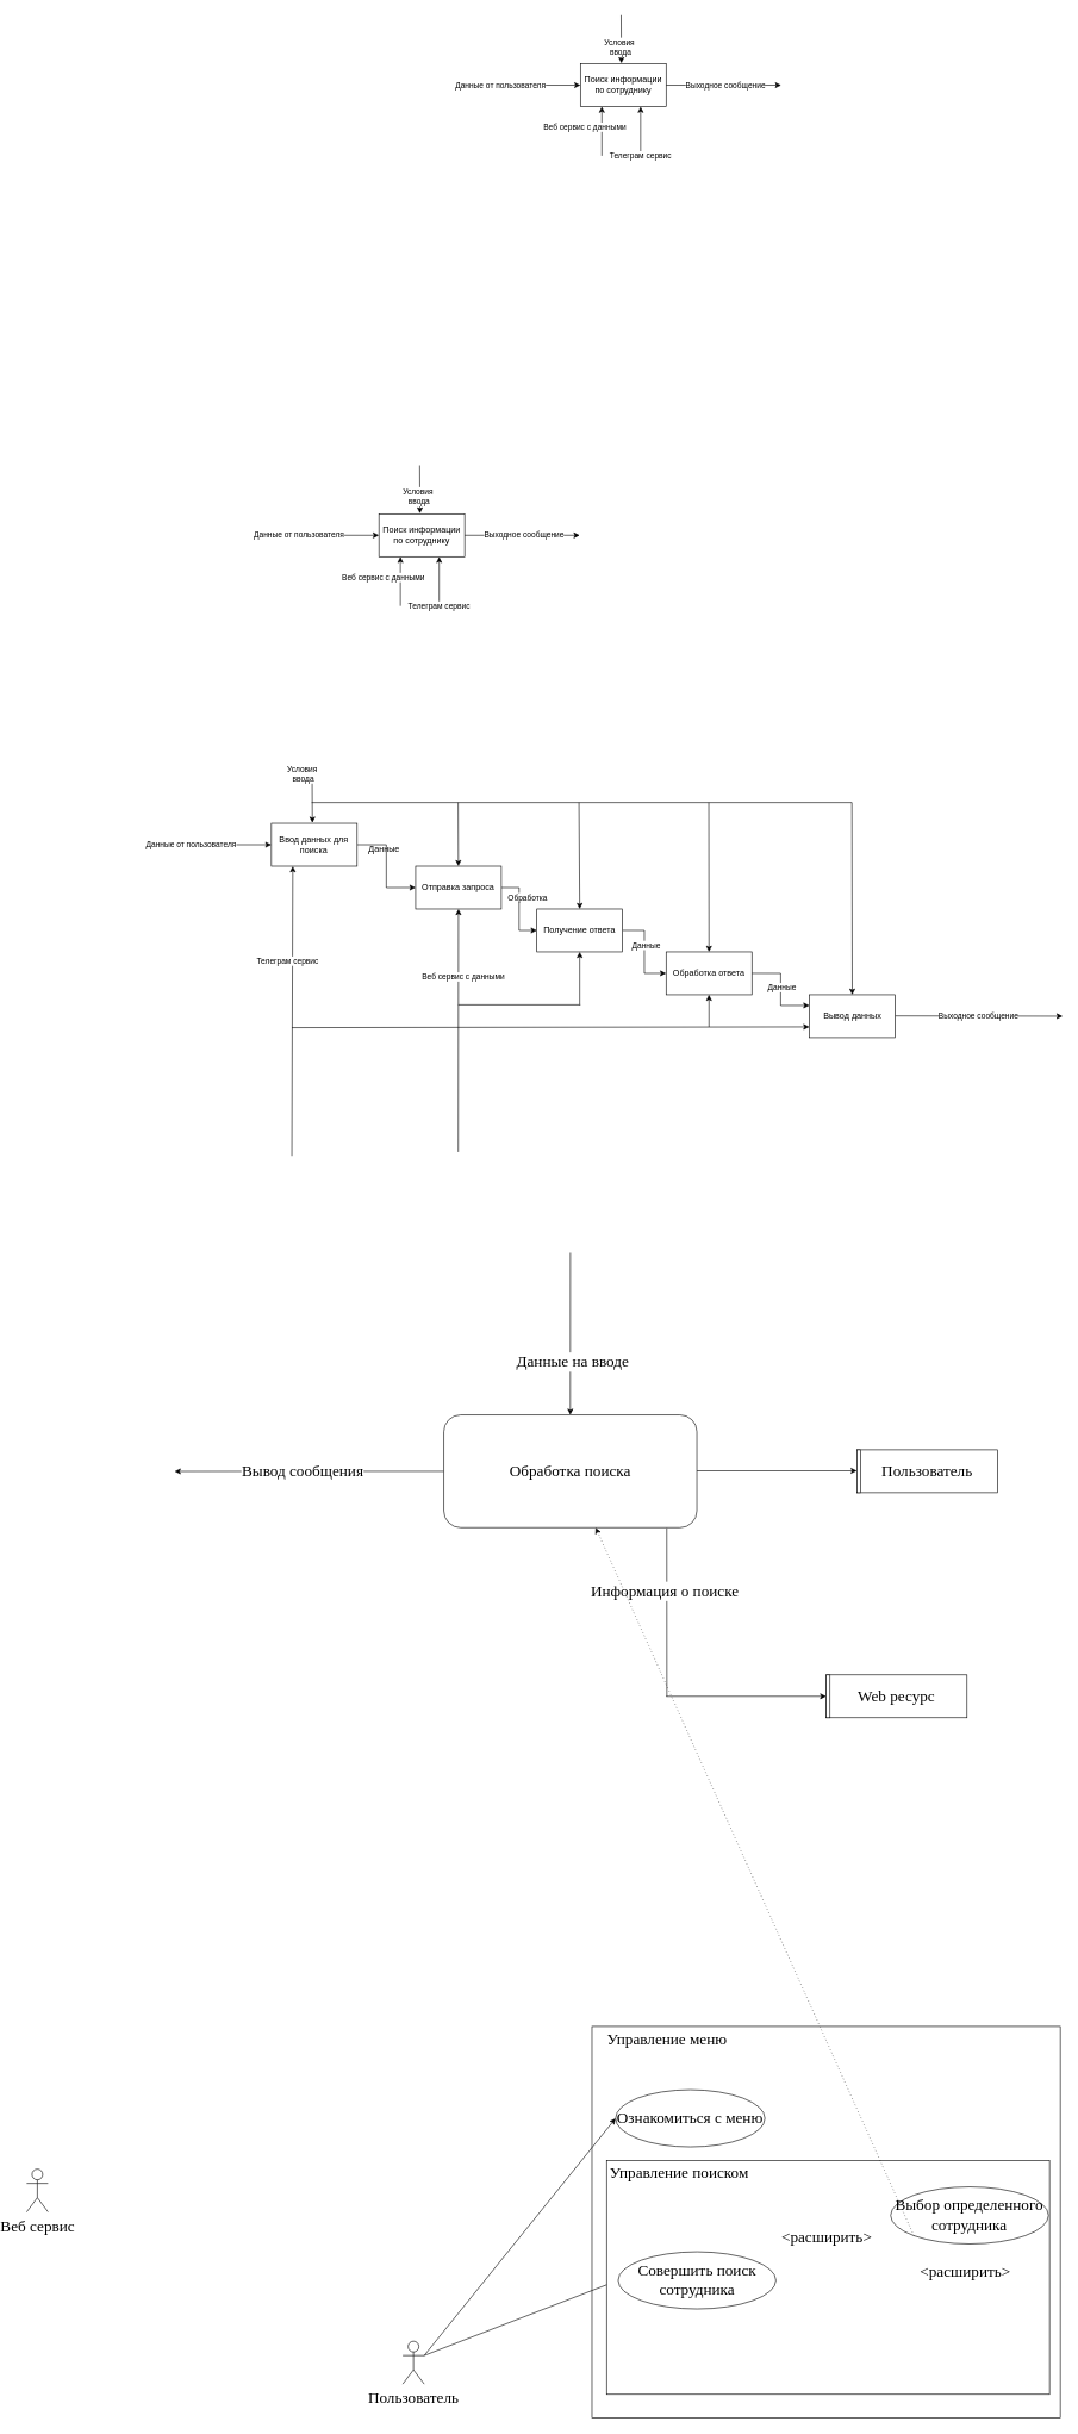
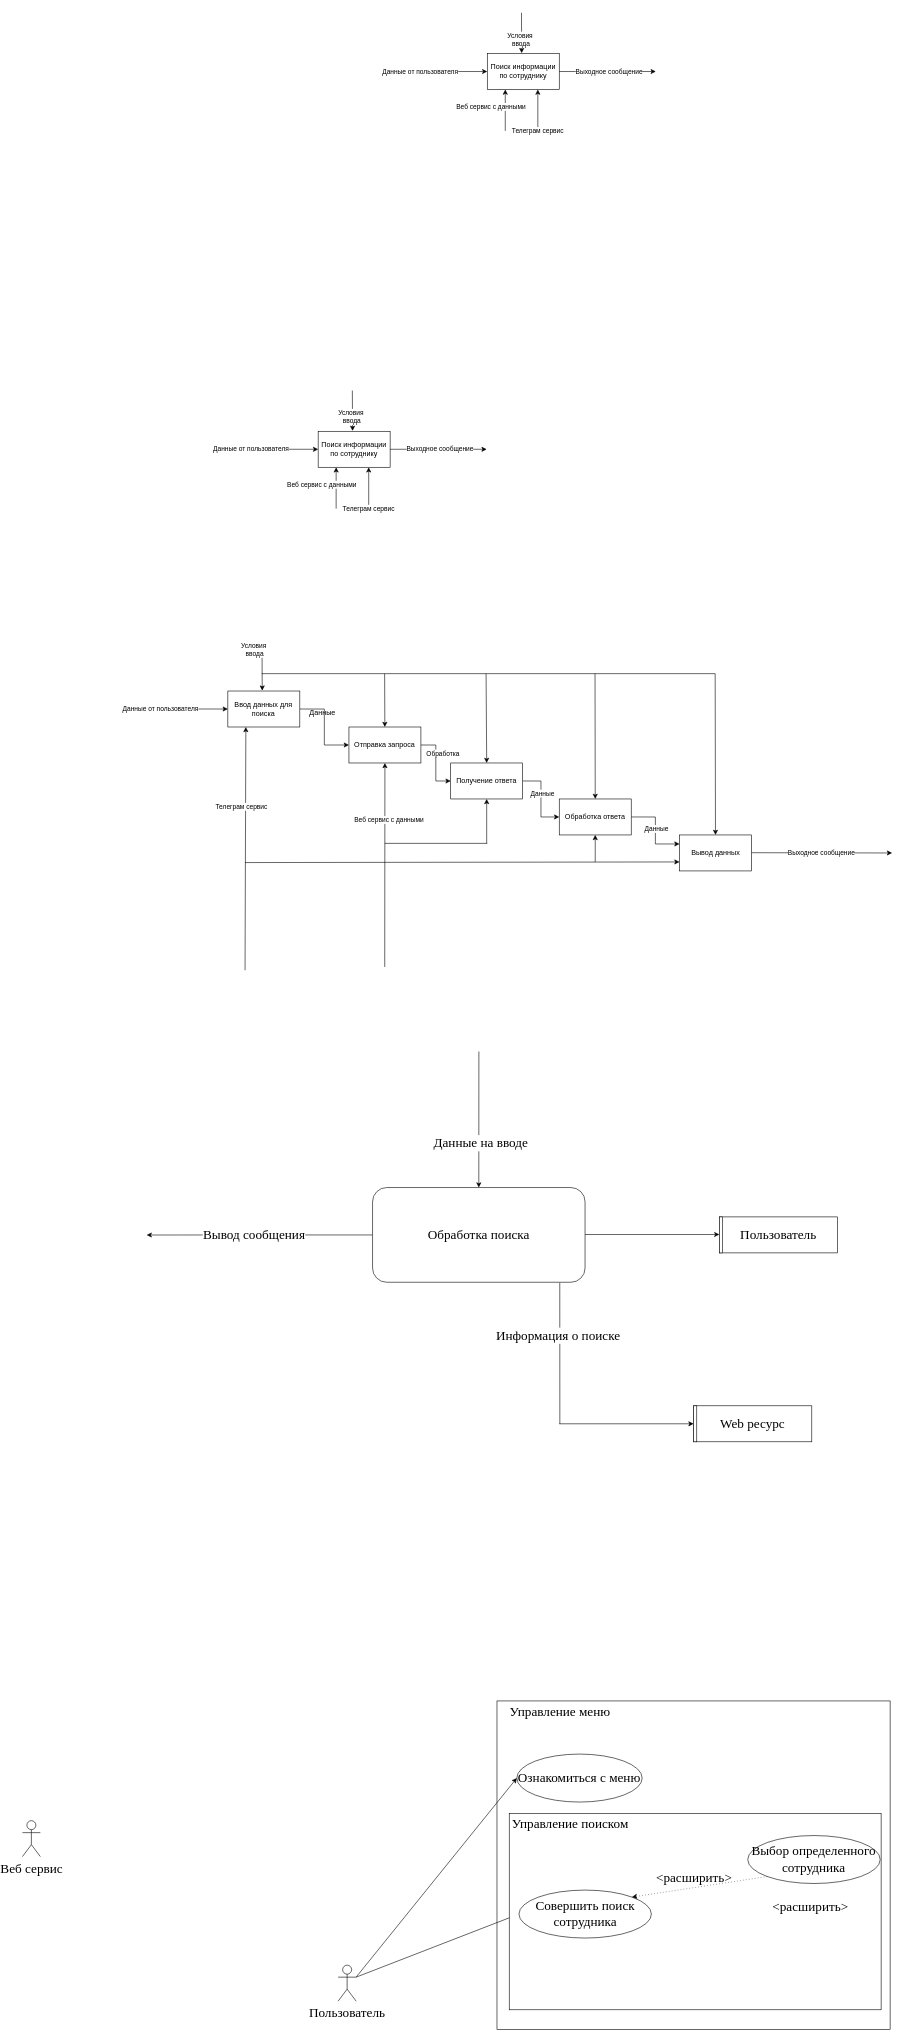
- <mxCell id="73" value="" style="endArrow=classic;html=1;rounded=0;fontFamily=Times New Roman;fontSize=22;strokeWidth=1;exitX=0;exitY=1;exitDx=0;exitDy=0;dashed=1;dashPattern=1 4;startArrow=none;" edge="1" parent="1" source="72" target="56"><mxGeometry width="50" height="50" relative="1" as="geometry"><mxPoint x="1127.09" y="3344.65" as="sourcePoint" /><mxPoint x="1177.09" y="3294.65" as="targetPoint" /></mxGeometry></mxCell>
+ <mxCell id="73" value="" style="endArrow=classic;html=1;rounded=0;fontFamily=Times New Roman;fontSize=22;strokeWidth=1;entryX=1;entryY=0;entryDx=0;entryDy=0;exitX=0;exitY=1;exitDx=0;exitDy=0;dashed=1;dashPattern=1 4;startArrow=none;" edge="1" parent="1" source="72" target="71"><mxGeometry width="50" height="50" relative="1" as="geometry"><mxPoint x="1127.09" y="3344.65" as="sourcePoint" /><mxPoint x="1177.09" y="3294.65" as="targetPoint" /></mxGeometry></mxCell>
